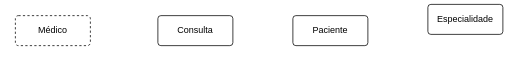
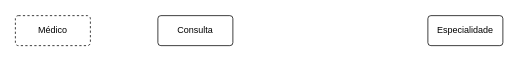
- <mxCell id="5" value="Especialidade" style="rounded=1;arcSize=10;whiteSpace=wrap;html=1;align=center;" vertex="1" parent="1"><mxGeometry x="570" y="5" width="100" height="40" as="geometry" /></mxCell>
+ <mxCell id="5" value="Especialidade" style="rounded=1;arcSize=10;whiteSpace=wrap;html=1;align=center;" vertex="1" parent="1"><mxGeometry x="570" y="20" width="100" height="40" as="geometry" /></mxCell>
- <mxCell id="4" value="Paciente" style="rounded=1;arcSize=10;whiteSpace=wrap;html=1;align=center;" vertex="1" parent="1"><mxGeometry x="390" y="20" width="100" height="40" as="geometry" /></mxCell>
